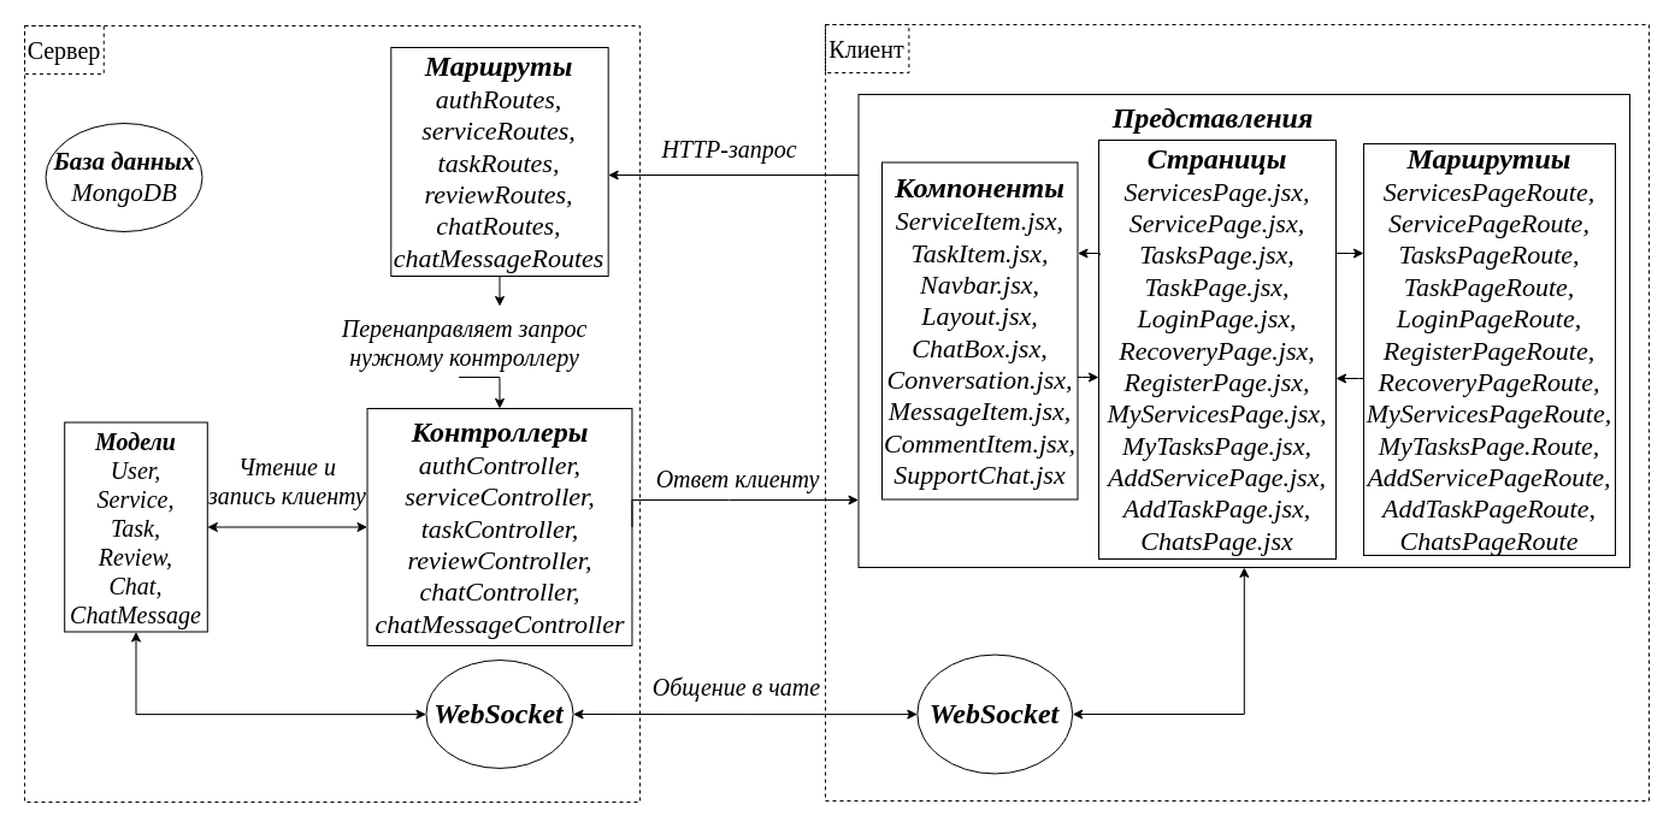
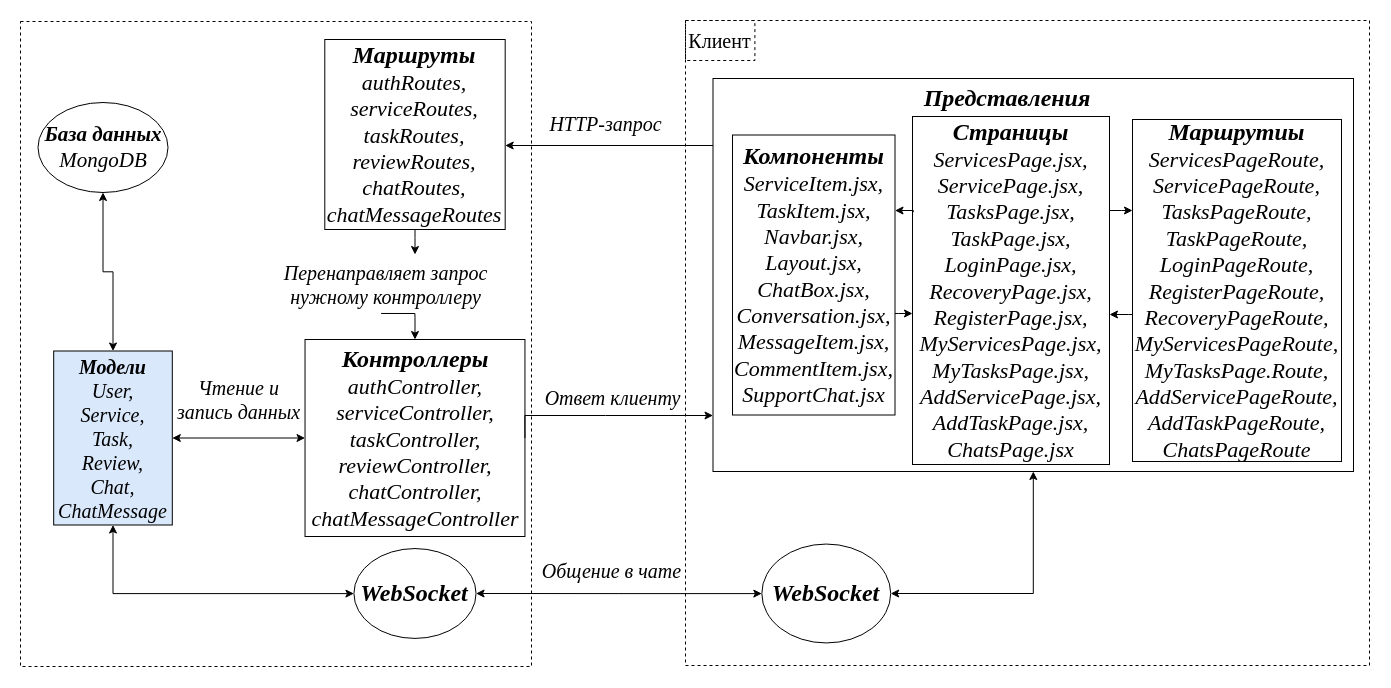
- <mxCell id="8" value="Сервер" style="text;html=1;strokeColor=default;fillColor=none;align=center;verticalAlign=middle;whiteSpace=wrap;rounded=0;strokeWidth=1;fontFamily=GOST type A Regular;fontSource=https%3A%2F%2Fwebfonts.pro%2Flight-fonts%2F123-gost_type_a.html;dashed=1;movable=1;resizable=1;rotatable=1;deletable=1;editable=1;connectable=1;fontSize=20;" parent="6" vertex="1"><mxGeometry width="65.754" height="39.938" as="geometry" /></mxCell>
+ <mxCell id="20" style="edgeStyle=orthogonalEdgeStyle;rounded=0;orthogonalLoop=1;jettySize=auto;html=1;exitX=0.5;exitY=0;exitDx=0;exitDy=0;entryX=0.5;entryY=1;entryDx=0;entryDy=0;fontFamily=GOST type A Regular;fontSource=https%3A%2F%2Fwebfonts.pro%2Flight-fonts%2F123-gost_type_a.html;startArrow=classic;startFill=1;endArrow=classic;endFill=1;fontStyle=2" parent="1" source="14" target="19" edge="1"><mxGeometry relative="1" as="geometry"><mxPoint x="50.5" y="389" as="sourcePoint" /><mxPoint x="-65.5" y="389" as="targetPoint" /></mxGeometry></mxCell>
- <mxCell id="10" value="Чтение и &lt;br&gt;запись клиенту" style="text;html=1;align=center;verticalAlign=middle;resizable=0;points=[];autosize=1;strokeColor=none;fillColor=none;fontFamily=GOST type A Regular;fontSource=https%3A%2F%2Fwebfonts.pro%2Flight-fonts%2F123-gost_type_a.html;fontStyle=2;fontSize=20;" parent="6" vertex="1"><mxGeometry x="147.608" y="348" width="141" height="60" as="geometry" /></mxCell>
+ <mxCell id="10" value="Чтение и &lt;br&gt;запись данных" style="text;html=1;align=center;verticalAlign=middle;resizable=0;points=[];autosize=1;strokeColor=none;fillColor=none;fontFamily=GOST type A Regular;fontSource=https%3A%2F%2Fwebfonts.pro%2Flight-fonts%2F123-gost_type_a.html;fontStyle=2;fontSize=20;" parent="6" vertex="1"><mxGeometry x="147.608" y="348" width="141" height="60" as="geometry" /></mxCell>
- <mxCell id="14" value="&lt;font style=&quot;font-size: 20px;&quot;&gt;&lt;span style=&quot;font-size: 20px;&quot;&gt;&lt;b style=&quot;font-size: 20px;&quot;&gt;Модели&lt;/b&gt;&lt;/span&gt;&lt;/font&gt;&lt;br style=&quot;font-size: 20px;&quot;&gt;&lt;font style=&quot;font-size: 20px;&quot;&gt;&lt;span style=&quot;font-size: 20px;&quot;&gt;User,&lt;br style=&quot;font-size: 20px;&quot;&gt;Service,&lt;br style=&quot;font-size: 20px;&quot;&gt;Task,&lt;br style=&quot;font-size: 20px;&quot;&gt;Review,&lt;br style=&quot;font-size: 20px;&quot;&gt;Chat,&lt;br style=&quot;font-size: 20px;&quot;&gt;ChatMessage&lt;br style=&quot;font-size: 20px;&quot;&gt;&lt;/span&gt;&lt;/font&gt;" style="rounded=0;whiteSpace=wrap;html=1;fontFamily=GOST type A Regular;fontSource=https%3A%2F%2Fwebfonts.pro%2Flight-fonts%2F123-gost_type_a.html;fontStyle=2;fontSize=20;" parent="6" vertex="1"><mxGeometry x="33.193" y="329.5" width="118.607" height="174" as="geometry" /></mxCell>
+ <mxCell id="14" value="&lt;font style=&quot;font-size: 20px;&quot;&gt;&lt;span style=&quot;font-size: 20px;&quot;&gt;&lt;b style=&quot;font-size: 20px;&quot;&gt;Модели&lt;/b&gt;&lt;/span&gt;&lt;/font&gt;&lt;br style=&quot;font-size: 20px;&quot;&gt;&lt;font style=&quot;font-size: 20px;&quot;&gt;&lt;span style=&quot;font-size: 20px;&quot;&gt;User,&lt;br style=&quot;font-size: 20px;&quot;&gt;Service,&lt;br style=&quot;font-size: 20px;&quot;&gt;Task,&lt;br style=&quot;font-size: 20px;&quot;&gt;Review,&lt;br style=&quot;font-size: 20px;&quot;&gt;Chat,&lt;br style=&quot;font-size: 20px;&quot;&gt;ChatMessage&lt;br style=&quot;font-size: 20px;&quot;&gt;&lt;/span&gt;&lt;/font&gt;" style="rounded=0;whiteSpace=wrap;html=1;fontFamily=GOST type A Regular;fontSource=https%3A%2F%2Fwebfonts.pro%2Flight-fonts%2F123-gost_type_a.html;fontStyle=2;fontSize=20;fillColor=#dae8fc;" parent="6" vertex="1"><mxGeometry x="33.193" y="329.5" width="118.607" height="174" as="geometry" /></mxCell>
